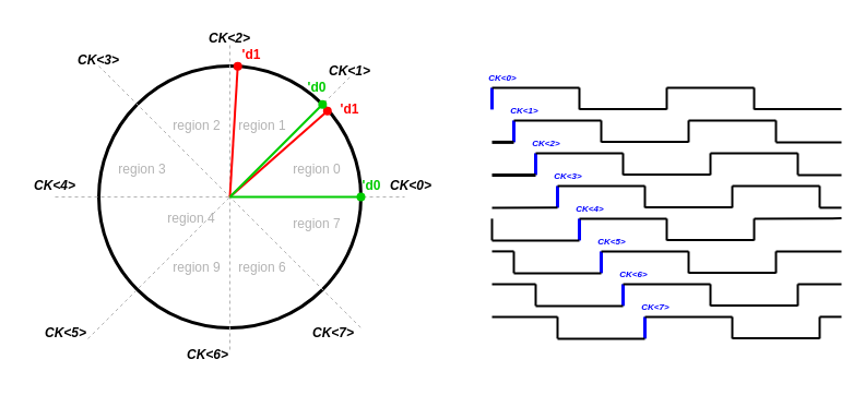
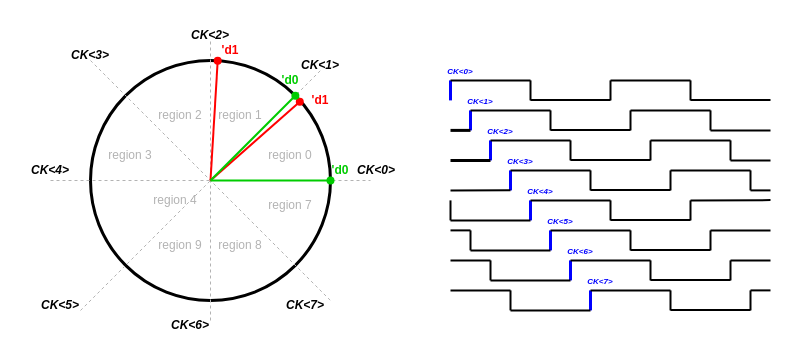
- <mxCell id="12" value="region 6" style="text;html=1;align=center;verticalAlign=middle;whiteSpace=wrap;rounded=0;flipH=1;strokeWidth=2;fontColor=#B3B3B3;" vertex="1" parent="1"><mxGeometry x="210" y="230" width="60" height="30" as="geometry" /></mxCell>
+ <mxCell id="12" value="region 8" style="text;html=1;align=center;verticalAlign=middle;whiteSpace=wrap;rounded=0;flipH=1;strokeWidth=2;fontColor=#B3B3B3;" vertex="1" parent="1"><mxGeometry x="210" y="230" width="60" height="30" as="geometry" /></mxCell>
